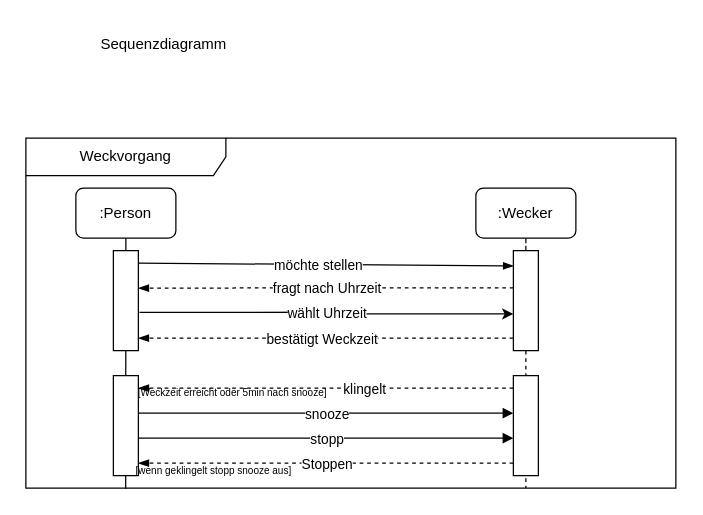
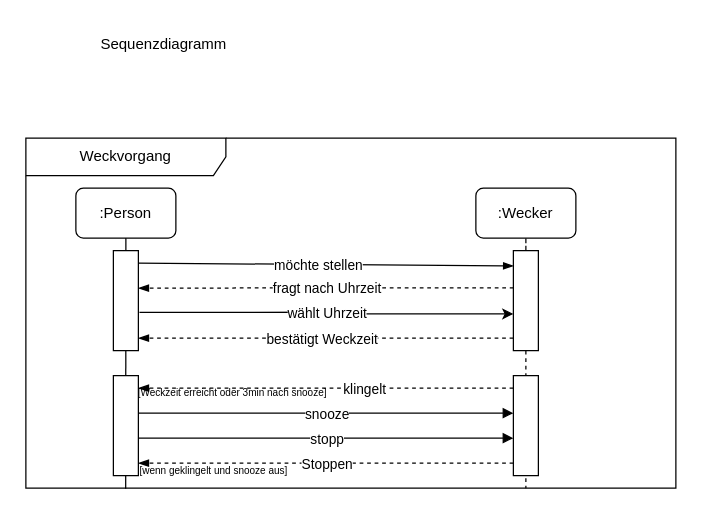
- <mxCell id="24" value="&lt;font style=&quot;font-size: 8px;&quot;&gt;[Weckzeit erreicht oder 5min nach snooze]&lt;/font&gt;" style="text;html=1;align=center;verticalAlign=middle;resizable=0;points=[];autosize=1;strokeColor=none;fillColor=none;" vertex="1" parent="2"><mxGeometry x="80" y="188" width="170" height="30" as="geometry" /></mxCell>
+ <mxCell id="24" value="&lt;font style=&quot;font-size: 8px;&quot;&gt;[Weckzeit erreicht oder 3min nach snooze]&lt;/font&gt;" style="text;html=1;align=center;verticalAlign=middle;resizable=0;points=[];autosize=1;strokeColor=none;fillColor=none;" vertex="1" parent="2"><mxGeometry x="80" y="188" width="170" height="30" as="geometry" /></mxCell>
- <mxCell id="29" value="&lt;font style=&quot;font-size: 8px;&quot;&gt;[wenn geklingelt stopp snooze aus]&lt;/font&gt;" style="text;html=1;align=center;verticalAlign=middle;resizable=0;points=[];autosize=1;strokeColor=none;fillColor=none;" vertex="1" parent="2"><mxGeometry x="80" y="250" width="140" height="30" as="geometry" /></mxCell>
+ <mxCell id="29" value="&lt;font style=&quot;font-size: 8px;&quot;&gt;[wenn geklingelt und snooze aus]&lt;/font&gt;" style="text;html=1;align=center;verticalAlign=middle;resizable=0;points=[];autosize=1;strokeColor=none;fillColor=none;" vertex="1" parent="2"><mxGeometry x="80" y="250" width="140" height="30" as="geometry" /></mxCell>
